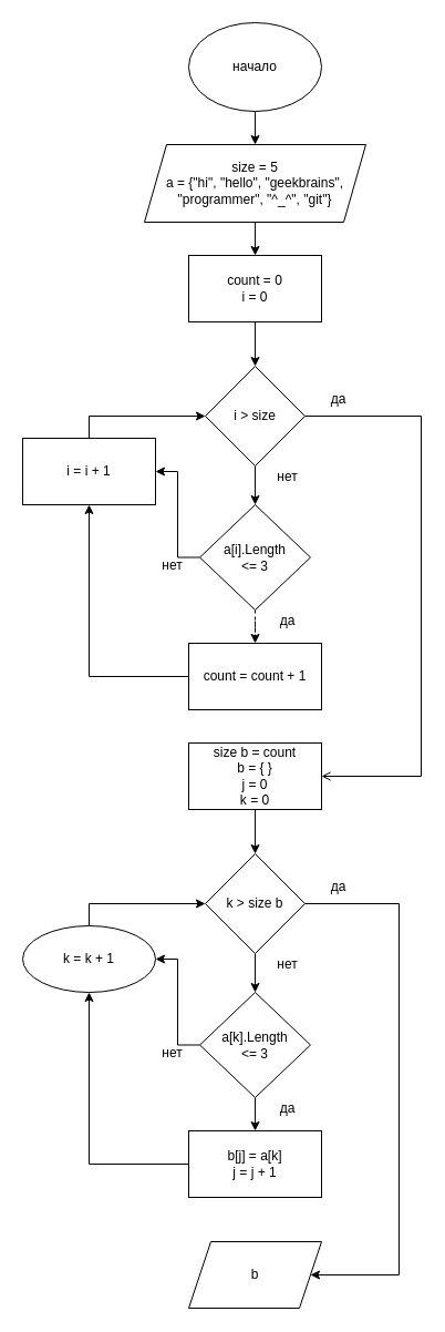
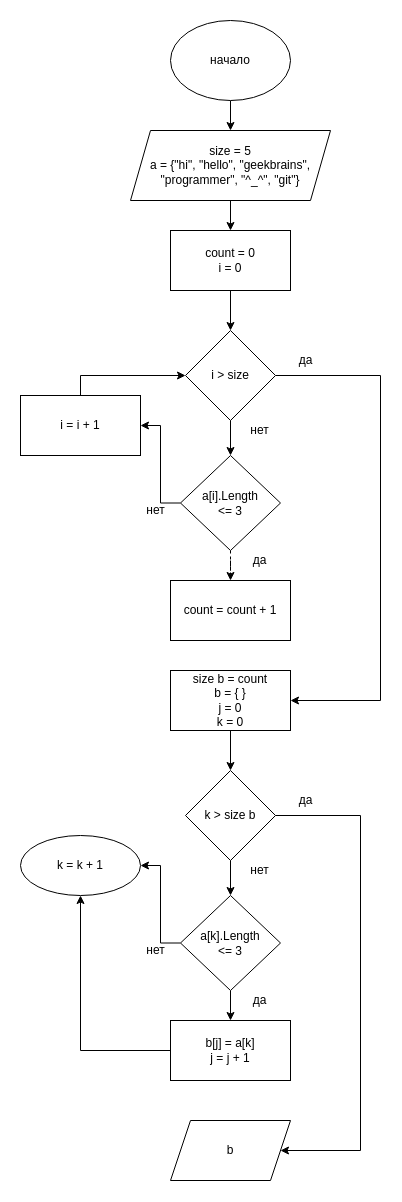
- <mxCell id="17" style="edgeStyle=orthogonalEdgeStyle;rounded=0;orthogonalLoop=1;jettySize=auto;html=1;exitX=0;exitY=0.5;exitDx=0;exitDy=0;" parent="1" source="4" target="16" edge="1"><mxGeometry relative="1" as="geometry"><mxPoint x="185" y="485" as="sourcePoint" /></mxGeometry></mxCell>
- <mxCell id="5" style="edgeStyle=orthogonalEdgeStyle;rounded=0;orthogonalLoop=1;jettySize=auto;html=1;exitX=1;exitY=0.5;exitDx=0;exitDy=0;entryX=1;entryY=0.5;entryDx=0;entryDy=0;endArrow=open;" parent="1" source="7" target="23" edge="1"><mxGeometry relative="1" as="geometry"><Array as="points"><mxPoint x="380" y="375" /><mxPoint x="380" y="700" /></Array><mxPoint x="310" y="690" as="targetPoint" /></mxGeometry></mxCell>
+ <mxCell id="5" style="edgeStyle=orthogonalEdgeStyle;rounded=0;orthogonalLoop=1;jettySize=auto;html=1;exitX=1;exitY=0.5;exitDx=0;exitDy=0;entryX=1;entryY=0.5;entryDx=0;entryDy=0;" parent="1" source="7" target="23" edge="1"><mxGeometry relative="1" as="geometry"><Array as="points"><mxPoint x="380" y="375" /><mxPoint x="380" y="700" /></Array><mxPoint x="310" y="690" as="targetPoint" /></mxGeometry></mxCell>
- <mxCell id="30" style="edgeStyle=orthogonalEdgeStyle;rounded=0;orthogonalLoop=1;jettySize=auto;html=1;entryX=0;entryY=0.5;entryDx=0;entryDy=0;exitX=0.5;exitY=0;exitDx=0;exitDy=0;" parent="1" source="31" target="27" edge="1"><mxGeometry relative="1" as="geometry"><mxPoint x="40" y="860" as="sourcePoint" /><Array as="points"><mxPoint x="80" y="815" /></Array></mxGeometry></mxCell>
